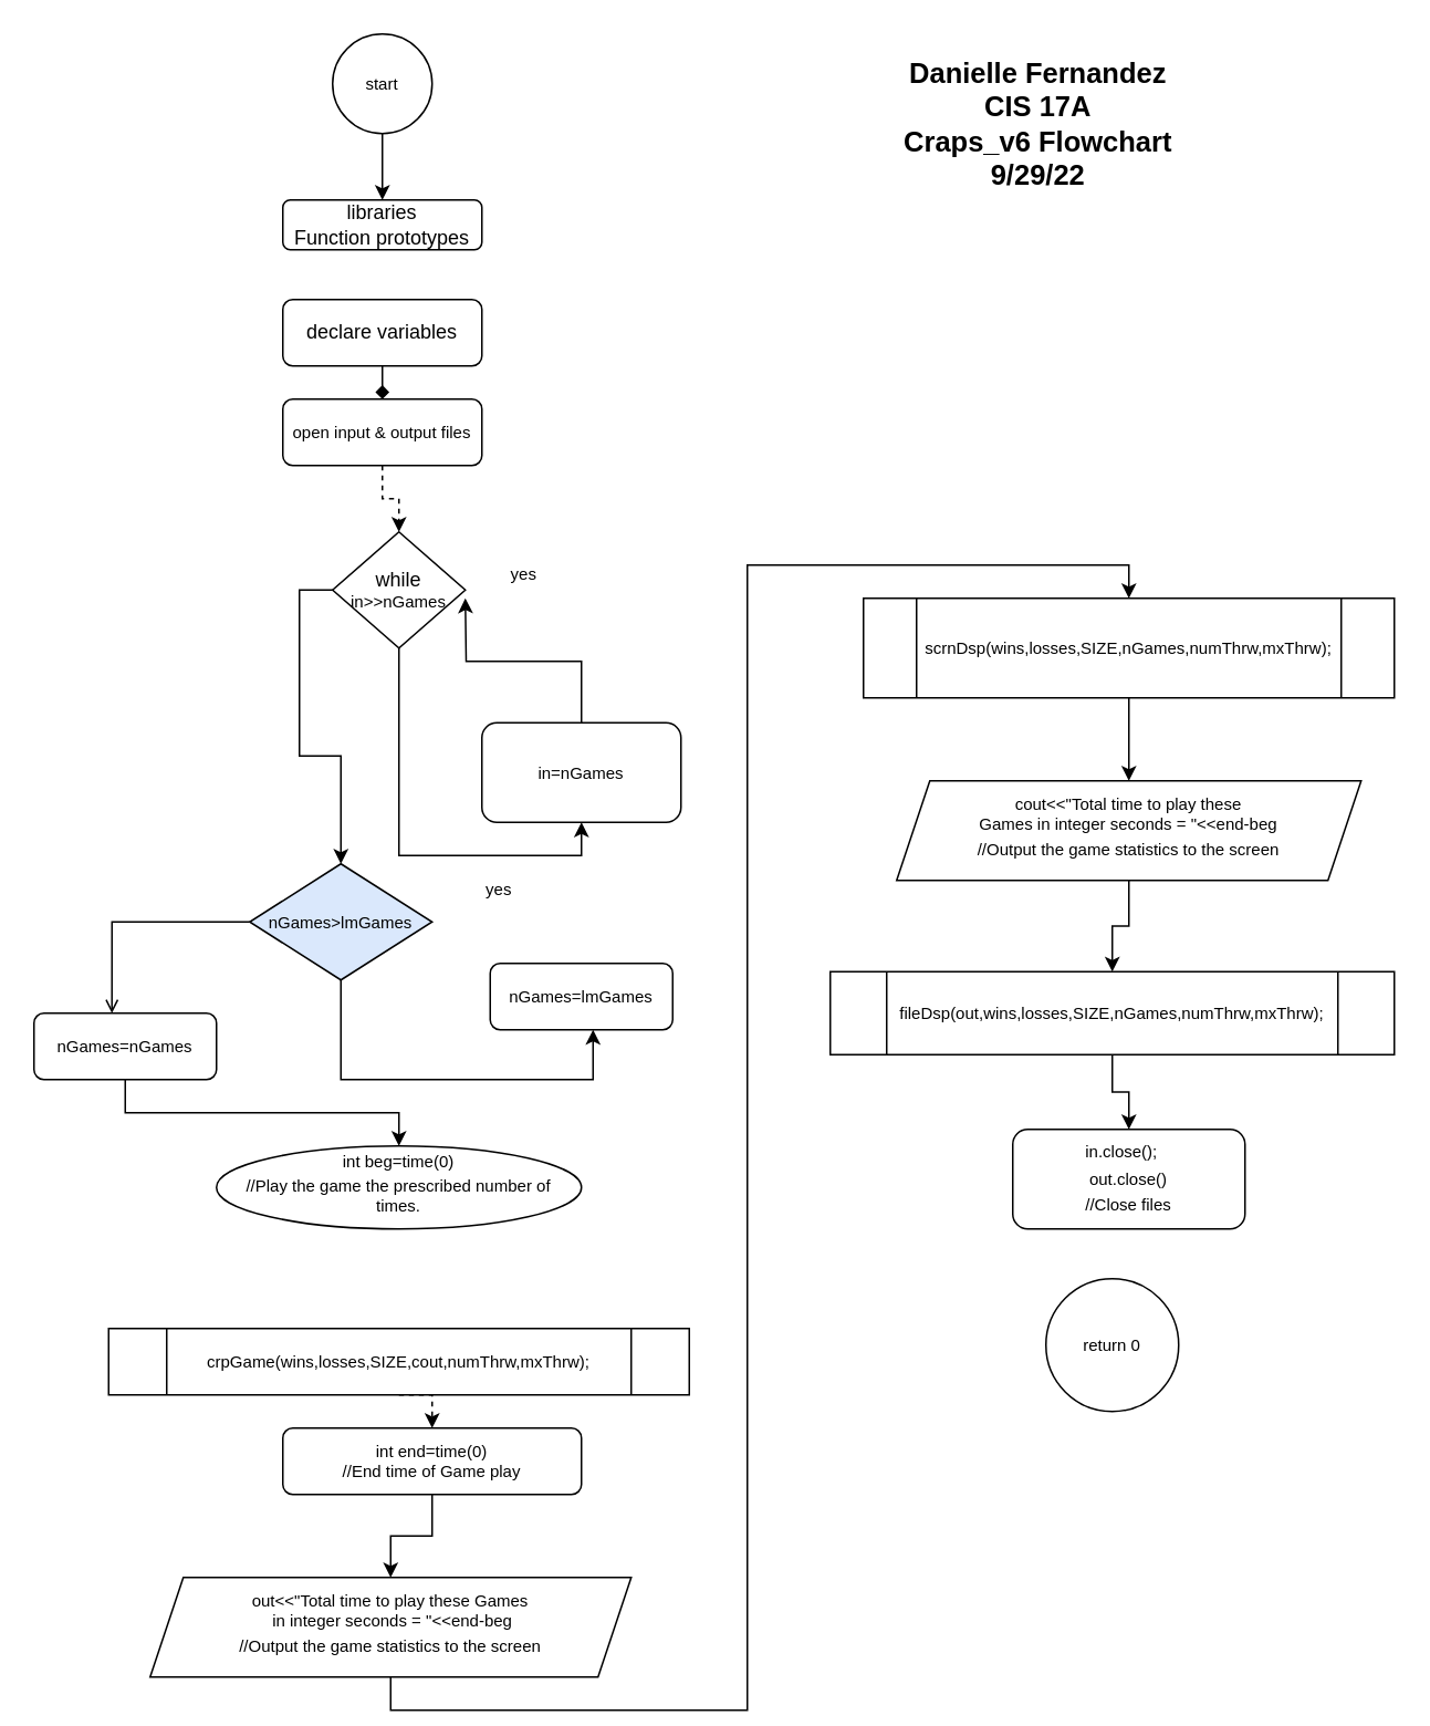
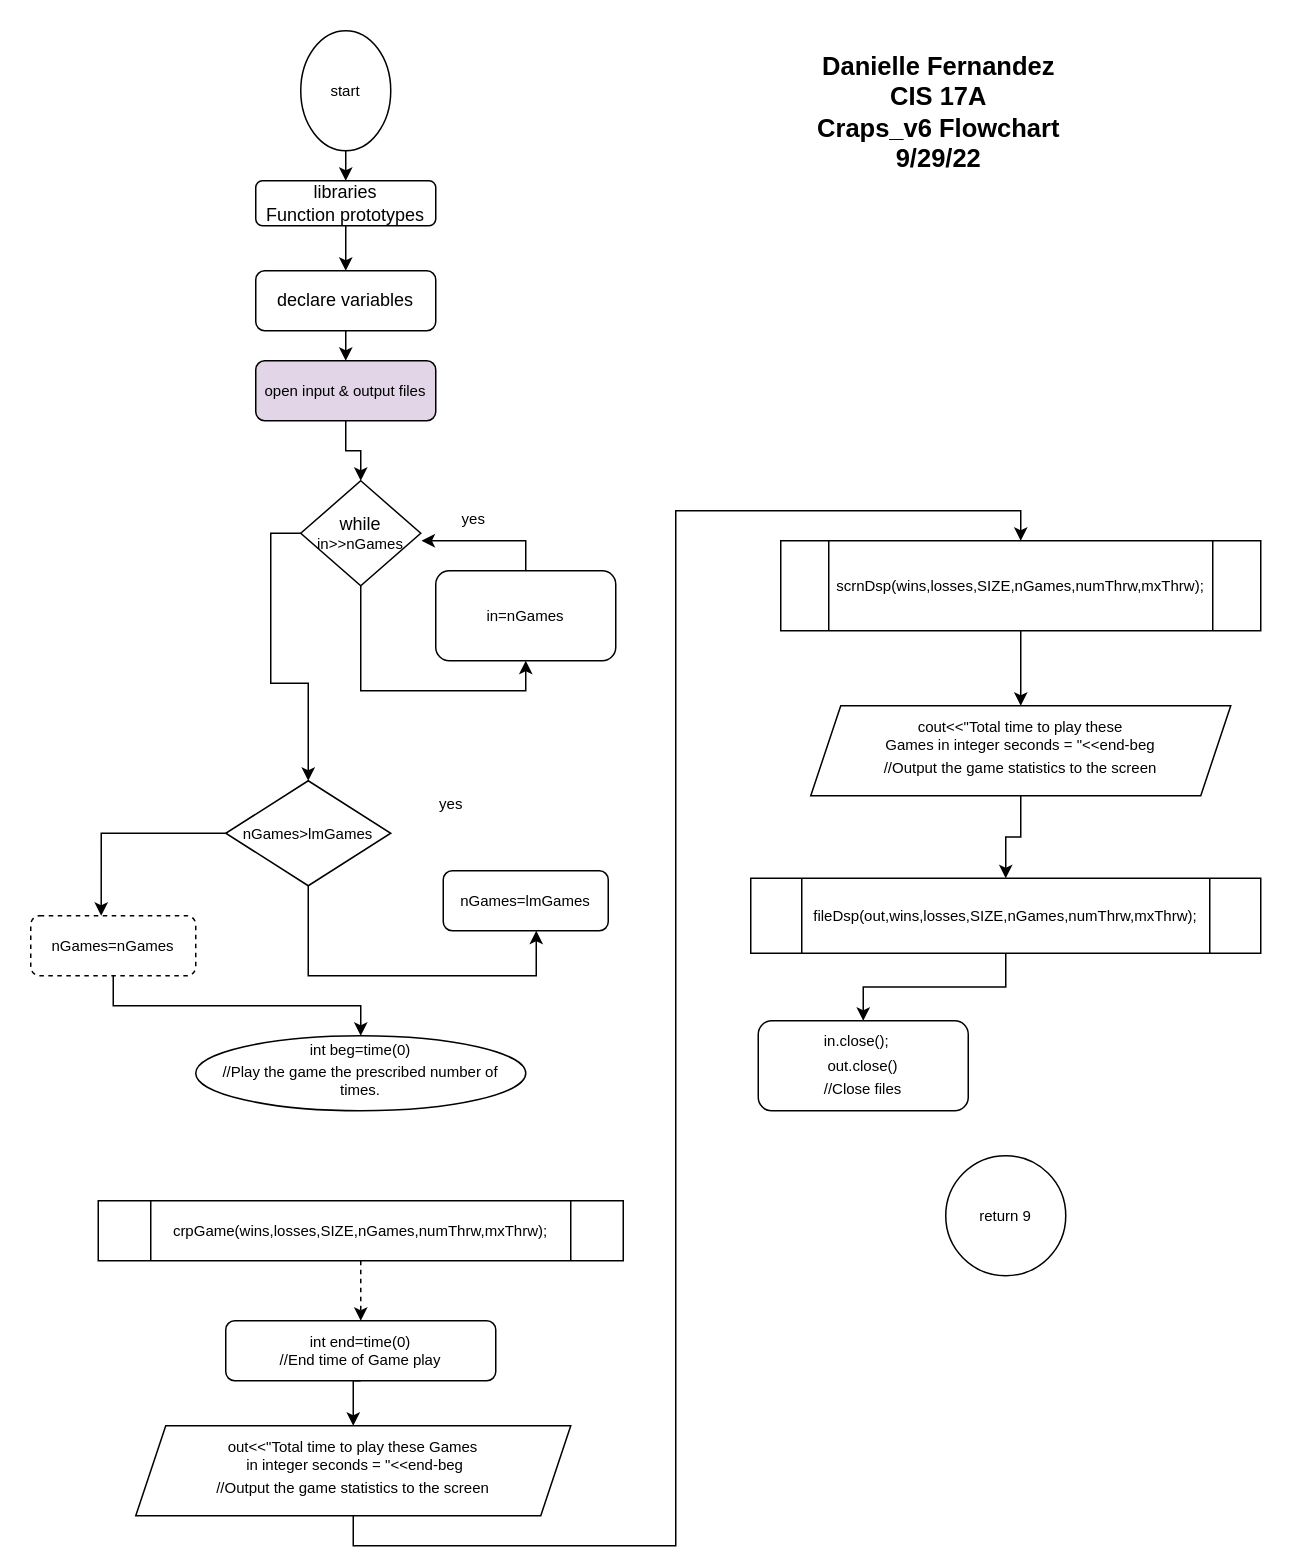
- <mxCell id="38" value="start" style="ellipse;whiteSpace=wrap;html=1;aspect=fixed;fontSize=10;" vertex="1" parent="1"><mxGeometry x="200" y="20" width="60" height="60" as="geometry" /></mxCell>
+ <mxCell id="38" value="start" style="ellipse;whiteSpace=wrap;html=1;aspect=fixed;fontSize=10;" vertex="1" parent="1"><mxGeometry x="200" y="20" width="60" height="80" as="geometry" /></mxCell>
+ <mxCell id="2" style="edgeStyle=orthogonalEdgeStyle;rounded=0;orthogonalLoop=1;jettySize=auto;html=1;exitX=0.5;exitY=1;exitDx=0;exitDy=0;entryX=0.5;entryY=0;entryDx=0;entryDy=0;fontSize=10;" edge="1" parent="1" source="3" target="5"><mxGeometry relative="1" as="geometry" /></mxCell>
- <mxCell id="4" style="edgeStyle=orthogonalEdgeStyle;rounded=0;orthogonalLoop=1;jettySize=auto;html=1;exitX=0.5;exitY=1;exitDx=0;exitDy=0;entryX=0.5;entryY=0;entryDx=0;entryDy=0;fontSize=10;endArrow=diamond;" edge="1" parent="1" source="5" target="7"><mxGeometry relative="1" as="geometry" /></mxCell>
+ <mxCell id="4" style="edgeStyle=orthogonalEdgeStyle;rounded=0;orthogonalLoop=1;jettySize=auto;html=1;exitX=0.5;exitY=1;exitDx=0;exitDy=0;entryX=0.5;entryY=0;entryDx=0;entryDy=0;fontSize=10;" edge="1" parent="1" source="5" target="7"><mxGeometry relative="1" as="geometry" /></mxCell>
- <mxCell id="7" value="&lt;div&gt;&lt;font size=&quot;1&quot;&gt;open input &amp;amp; output files&lt;/font&gt;&lt;/div&gt;" style="rounded=1;whiteSpace=wrap;html=1;fontSize=8;" vertex="1" parent="1"><mxGeometry x="170" y="240" width="120" height="40" as="geometry" /></mxCell>
+ <mxCell id="7" value="&lt;div&gt;&lt;font size=&quot;1&quot;&gt;open input &amp;amp; output files&lt;/font&gt;&lt;/div&gt;" style="rounded=1;whiteSpace=wrap;html=1;fontSize=8;fillColor=#e1d5e7;" vertex="1" parent="1"><mxGeometry x="170" y="240" width="120" height="40" as="geometry" /></mxCell>
- <mxCell id="6" style="edgeStyle=orthogonalEdgeStyle;rounded=0;orthogonalLoop=1;jettySize=auto;html=1;exitX=0.5;exitY=1;exitDx=0;exitDy=0;entryX=0.5;entryY=0;entryDx=0;entryDy=0;fontSize=10;dashed=1;" edge="1" parent="1" source="7" target="10"><mxGeometry relative="1" as="geometry" /></mxCell>
+ <mxCell id="6" style="edgeStyle=orthogonalEdgeStyle;rounded=0;orthogonalLoop=1;jettySize=auto;html=1;exitX=0.5;exitY=1;exitDx=0;exitDy=0;entryX=0.5;entryY=0;entryDx=0;entryDy=0;fontSize=10;" edge="1" parent="1" source="7" target="10"><mxGeometry relative="1" as="geometry" /></mxCell>
- <mxCell id="18" value="in=nGames" style="rounded=1;whiteSpace=wrap;html=1;fontSize=10;" vertex="1" parent="1"><mxGeometry x="290" y="435" width="120" height="60" as="geometry" /></mxCell>
+ <mxCell id="18" value="in=nGames" style="rounded=1;whiteSpace=wrap;html=1;fontSize=10;" vertex="1" parent="1"><mxGeometry x="290" y="380" width="120" height="60" as="geometry" /></mxCell>
- <mxCell id="14" value="nGames&amp;gt;lmGames" style="rhombus;whiteSpace=wrap;html=1;fontSize=10;fillColor=#dae8fc;" vertex="1" parent="1"><mxGeometry x="150" y="520" width="110" height="70" as="geometry" /></mxCell>
+ <mxCell id="14" value="nGames&amp;gt;lmGames" style="rhombus;whiteSpace=wrap;html=1;fontSize=10;" vertex="1" parent="1"><mxGeometry x="150" y="520" width="110" height="70" as="geometry" /></mxCell>
- <mxCell id="12" style="edgeStyle=orthogonalEdgeStyle;rounded=0;orthogonalLoop=1;jettySize=auto;html=1;entryX=0.427;entryY=0;entryDx=0;entryDy=0;entryPerimeter=0;fontSize=10;endArrow=open;" edge="1" parent="1" source="14" target="16"><mxGeometry relative="1" as="geometry" /></mxCell>
+ <mxCell id="12" style="edgeStyle=orthogonalEdgeStyle;rounded=0;orthogonalLoop=1;jettySize=auto;html=1;entryX=0.427;entryY=0;entryDx=0;entryDy=0;entryPerimeter=0;fontSize=10;" edge="1" parent="1" source="14" target="16"><mxGeometry relative="1" as="geometry" /></mxCell>
- <mxCell id="16" value="nGames=nGames" style="rounded=1;whiteSpace=wrap;html=1;fontSize=10;" vertex="1" parent="1"><mxGeometry x="20" y="610" width="110" height="40" as="geometry" /></mxCell>
+ <mxCell id="16" value="nGames=nGames" style="rounded=1;whiteSpace=wrap;html=1;fontSize=10;dashed=1;" vertex="1" parent="1"><mxGeometry x="20" y="610" width="110" height="40" as="geometry" /></mxCell>
- <mxCell id="35" value="&lt;table data-tagsearch-path=&quot;Project/GameOfCraps_V6/main.cpp&quot; data-tagsearch-lang=&quot;C++&quot; data-paste-markdown-skip=&quot;&quot; data-tab-size=&quot;8&quot; class=&quot;highlight tab-size js-file-line-container js-code-nav-container js-tagsearch-file&quot; data-hpc=&quot;&quot;&gt;&lt;tbody&gt;&lt;tr&gt;&lt;td class=&quot;blob-code blob-code-inner js-file-line&quot; id=&quot;LC66&quot;&gt;in.&lt;span class=&quot;pl-c1&quot;&gt;close&lt;/span&gt;();&lt;/td&gt;        &lt;/tr&gt;        &lt;tr&gt;          &lt;/tr&gt;&lt;/tbody&gt;&lt;/table&gt;    out.&lt;span class=&quot;pl-c1&quot;&gt;close&lt;/span&gt;()&lt;br&gt;&lt;table data-tagsearch-path=&quot;Project/GameOfCraps_V6/main.cpp&quot; data-tagsearch-lang=&quot;C++&quot; data-paste-markdown-skip=&quot;&quot; data-tab-size=&quot;8&quot; class=&quot;highlight tab-size js-file-line-container js-code-nav-container js-tagsearch-file&quot; data-hpc=&quot;&quot;&gt;&lt;tbody&gt;&lt;tr&gt;&lt;td class=&quot;blob-code blob-code-inner js-file-line&quot; id=&quot;LC65&quot;&gt;&lt;span class=&quot;pl-c&quot;&gt;&lt;span class=&quot;pl-c&quot;&gt;//&lt;/span&gt;Close files&lt;/span&gt;&lt;/td&gt;        &lt;/tr&gt;        &lt;tr&gt;          &lt;/tr&gt;&lt;/tbody&gt;&lt;/table&gt;" style="rounded=1;whiteSpace=wrap;html=1;fontSize=10;" vertex="1" parent="1"><mxGeometry x="610" y="680" width="140" height="60" as="geometry" /></mxCell>
+ <mxCell id="35" value="&lt;table data-tagsearch-path=&quot;Project/GameOfCraps_V6/main.cpp&quot; data-tagsearch-lang=&quot;C++&quot; data-paste-markdown-skip=&quot;&quot; data-tab-size=&quot;8&quot; class=&quot;highlight tab-size js-file-line-container js-code-nav-container js-tagsearch-file&quot; data-hpc=&quot;&quot;&gt;&lt;tbody&gt;&lt;tr&gt;&lt;td class=&quot;blob-code blob-code-inner js-file-line&quot; id=&quot;LC66&quot;&gt;in.&lt;span class=&quot;pl-c1&quot;&gt;close&lt;/span&gt;();&lt;/td&gt;        &lt;/tr&gt;        &lt;tr&gt;          &lt;/tr&gt;&lt;/tbody&gt;&lt;/table&gt;    out.&lt;span class=&quot;pl-c1&quot;&gt;close&lt;/span&gt;()&lt;br&gt;&lt;table data-tagsearch-path=&quot;Project/GameOfCraps_V6/main.cpp&quot; data-tagsearch-lang=&quot;C++&quot; data-paste-markdown-skip=&quot;&quot; data-tab-size=&quot;8&quot; class=&quot;highlight tab-size js-file-line-container js-code-nav-container js-tagsearch-file&quot; data-hpc=&quot;&quot;&gt;&lt;tbody&gt;&lt;tr&gt;&lt;td class=&quot;blob-code blob-code-inner js-file-line&quot; id=&quot;LC65&quot;&gt;&lt;span class=&quot;pl-c&quot;&gt;&lt;span class=&quot;pl-c&quot;&gt;//&lt;/span&gt;Close files&lt;/span&gt;&lt;/td&gt;        &lt;/tr&gt;        &lt;tr&gt;          &lt;/tr&gt;&lt;/tbody&gt;&lt;/table&gt;" style="rounded=1;whiteSpace=wrap;html=1;fontSize=10;" vertex="1" parent="1"><mxGeometry x="505" y="680" width="140" height="60" as="geometry" /></mxCell>
- <mxCell id="36" value="return 0" style="ellipse;whiteSpace=wrap;html=1;aspect=fixed;fontSize=10;" vertex="1" parent="1"><mxGeometry x="630" y="770" width="80" height="80" as="geometry" /></mxCell>
+ <mxCell id="36" value="return 9" style="ellipse;whiteSpace=wrap;html=1;aspect=fixed;fontSize=10;" vertex="1" parent="1"><mxGeometry x="630" y="770" width="80" height="80" as="geometry" /></mxCell>
- <mxCell id="23" value=" &lt;span class=&quot;pl-c1&quot;&gt;crpGame&lt;/span&gt;(wins,losses,SIZE,cout,numThrw,mxThrw);" style="shape=process;whiteSpace=wrap;html=1;backgroundOutline=1;fontSize=10;" vertex="1" parent="1"><mxGeometry x="65" y="800" width="350" height="40" as="geometry" /></mxCell>
+ <mxCell id="23" value=" &lt;span class=&quot;pl-c1&quot;&gt;crpGame&lt;/span&gt;(wins,losses,SIZE,nGames,numThrw,mxThrw);" style="shape=process;whiteSpace=wrap;html=1;backgroundOutline=1;fontSize=10;" vertex="1" parent="1"><mxGeometry x="65" y="800" width="350" height="40" as="geometry" /></mxCell>
- <mxCell id="26" value="&lt;div&gt;&lt;span class=&quot;pl-k&quot;&gt;int&lt;/span&gt; end=&lt;span class=&quot;pl-c1&quot;&gt;time&lt;/span&gt;(&lt;span class=&quot;pl-c1&quot;&gt;0&lt;/span&gt;)&lt;/div&gt;&lt;div&gt;&lt;span class=&quot;pl-c&quot;&gt;&lt;span class=&quot;pl-c&quot;&gt;//&lt;/span&gt;End time of Game play&lt;/span&gt;&lt;/div&gt;" style="rounded=1;whiteSpace=wrap;html=1;fontSize=10;" vertex="1" parent="1"><mxGeometry x="170" y="860" width="180" height="40" as="geometry" /></mxCell>
+ <mxCell id="26" value="&lt;div&gt;&lt;span class=&quot;pl-k&quot;&gt;int&lt;/span&gt; end=&lt;span class=&quot;pl-c1&quot;&gt;time&lt;/span&gt;(&lt;span class=&quot;pl-c1&quot;&gt;0&lt;/span&gt;)&lt;/div&gt;&lt;div&gt;&lt;span class=&quot;pl-c&quot;&gt;&lt;span class=&quot;pl-c&quot;&gt;//&lt;/span&gt;End time of Game play&lt;/span&gt;&lt;/div&gt;" style="rounded=1;whiteSpace=wrap;html=1;fontSize=10;" vertex="1" parent="1"><mxGeometry x="150" y="880" width="180" height="40" as="geometry" /></mxCell>
